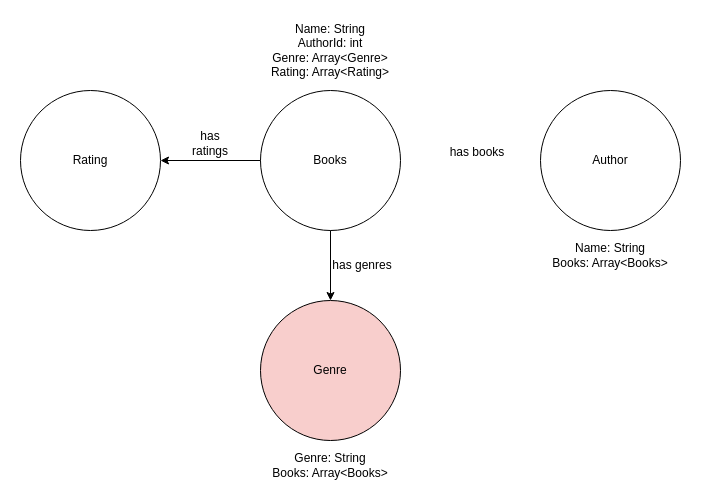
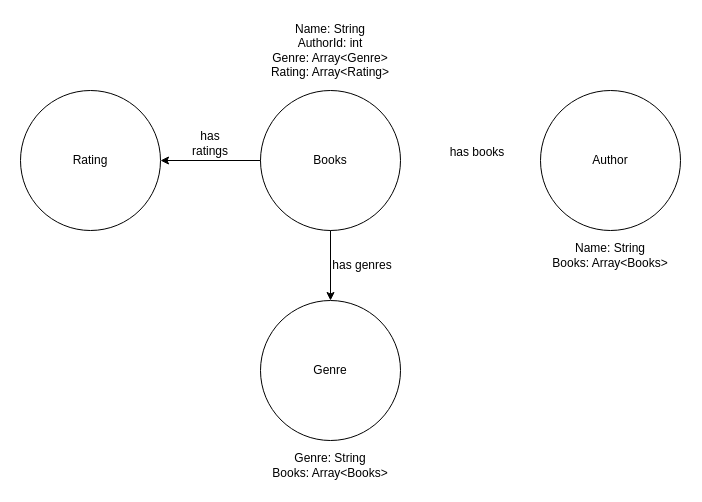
- <mxCell id="4" value="Genre" style="ellipse;whiteSpace=wrap;html=1;aspect=fixed;fillColor=#f8cecc;" vertex="1" parent="1"><mxGeometry x="260" y="300" width="140" height="140" as="geometry" /></mxCell>
+ <mxCell id="4" value="Genre" style="ellipse;whiteSpace=wrap;html=1;aspect=fixed;" vertex="1" parent="1"><mxGeometry x="260" y="300" width="140" height="140" as="geometry" /></mxCell>
